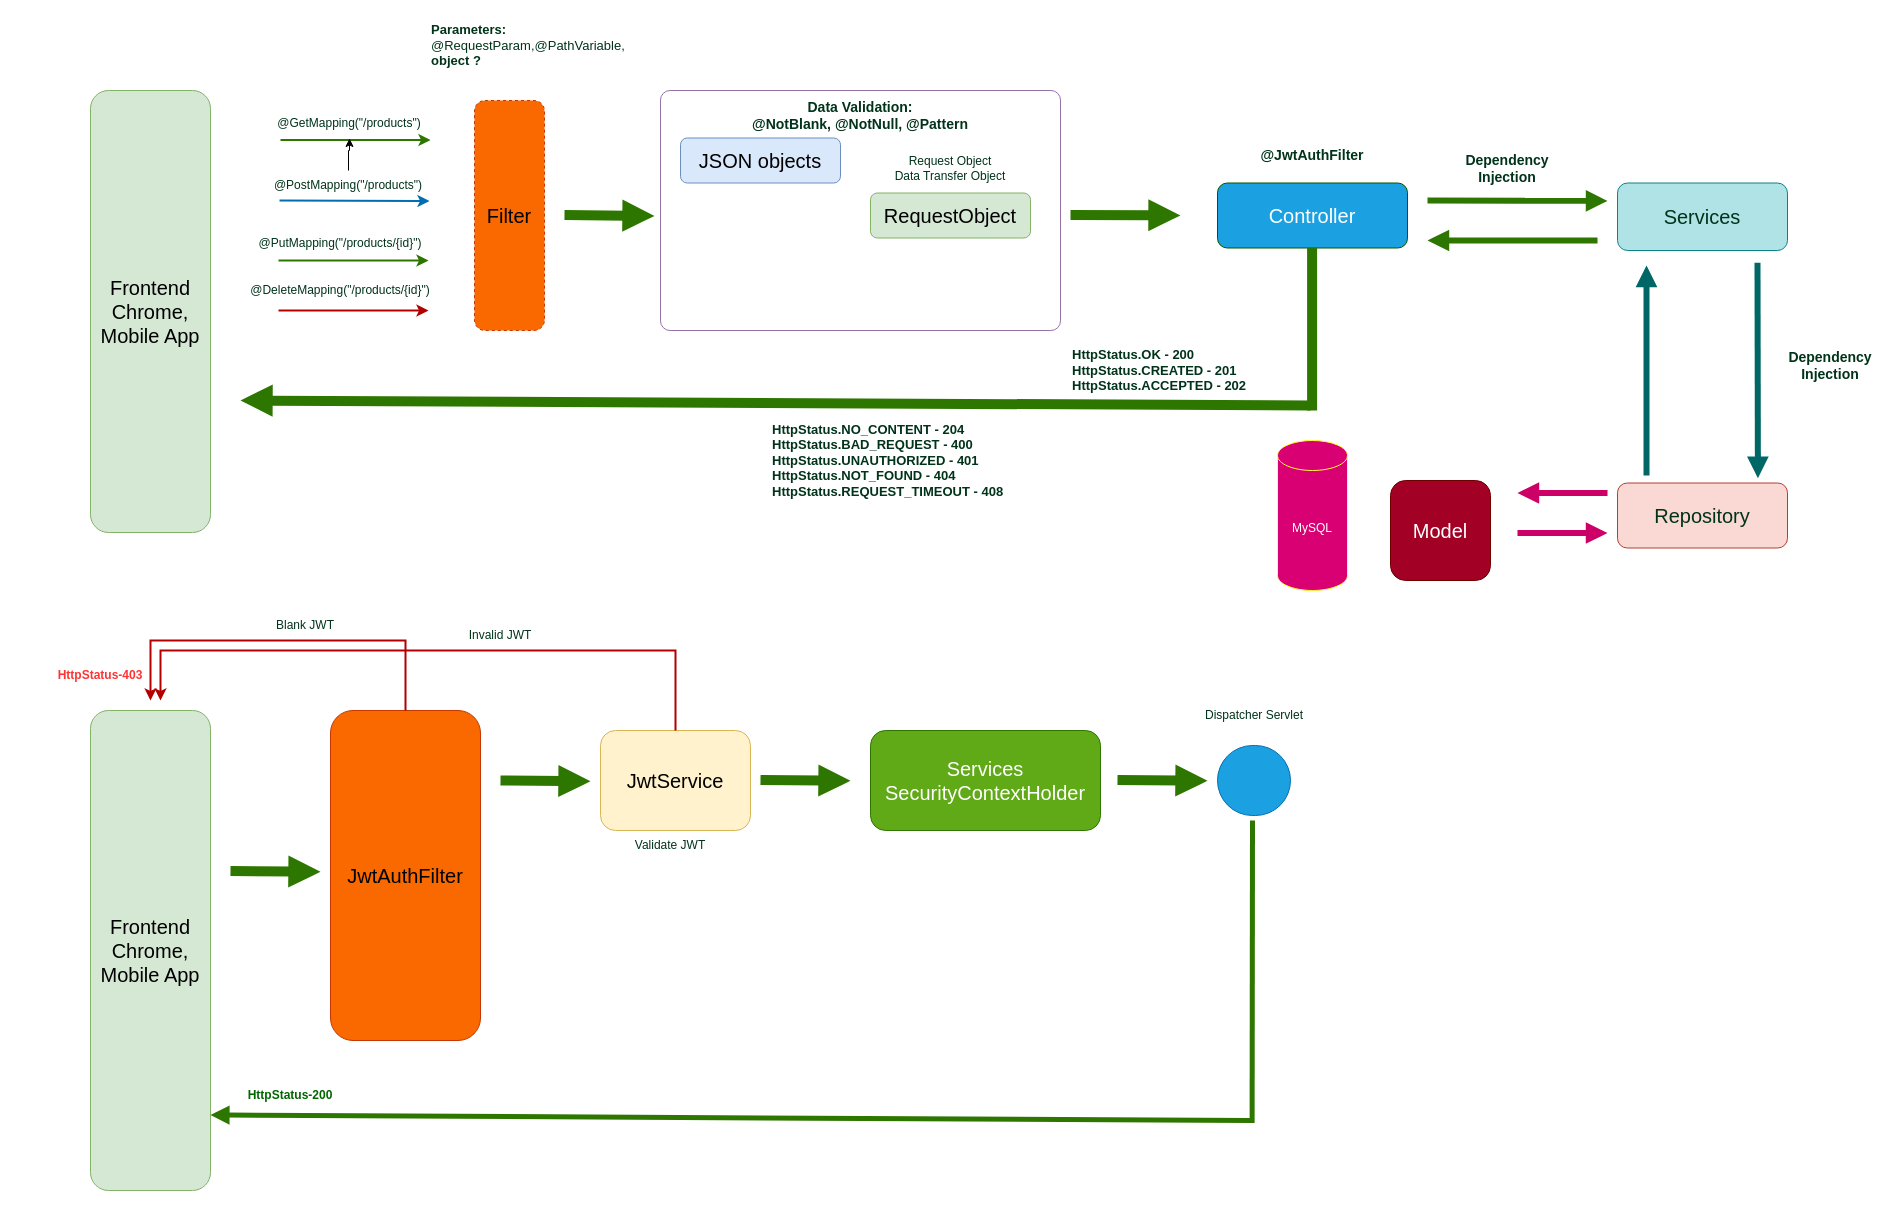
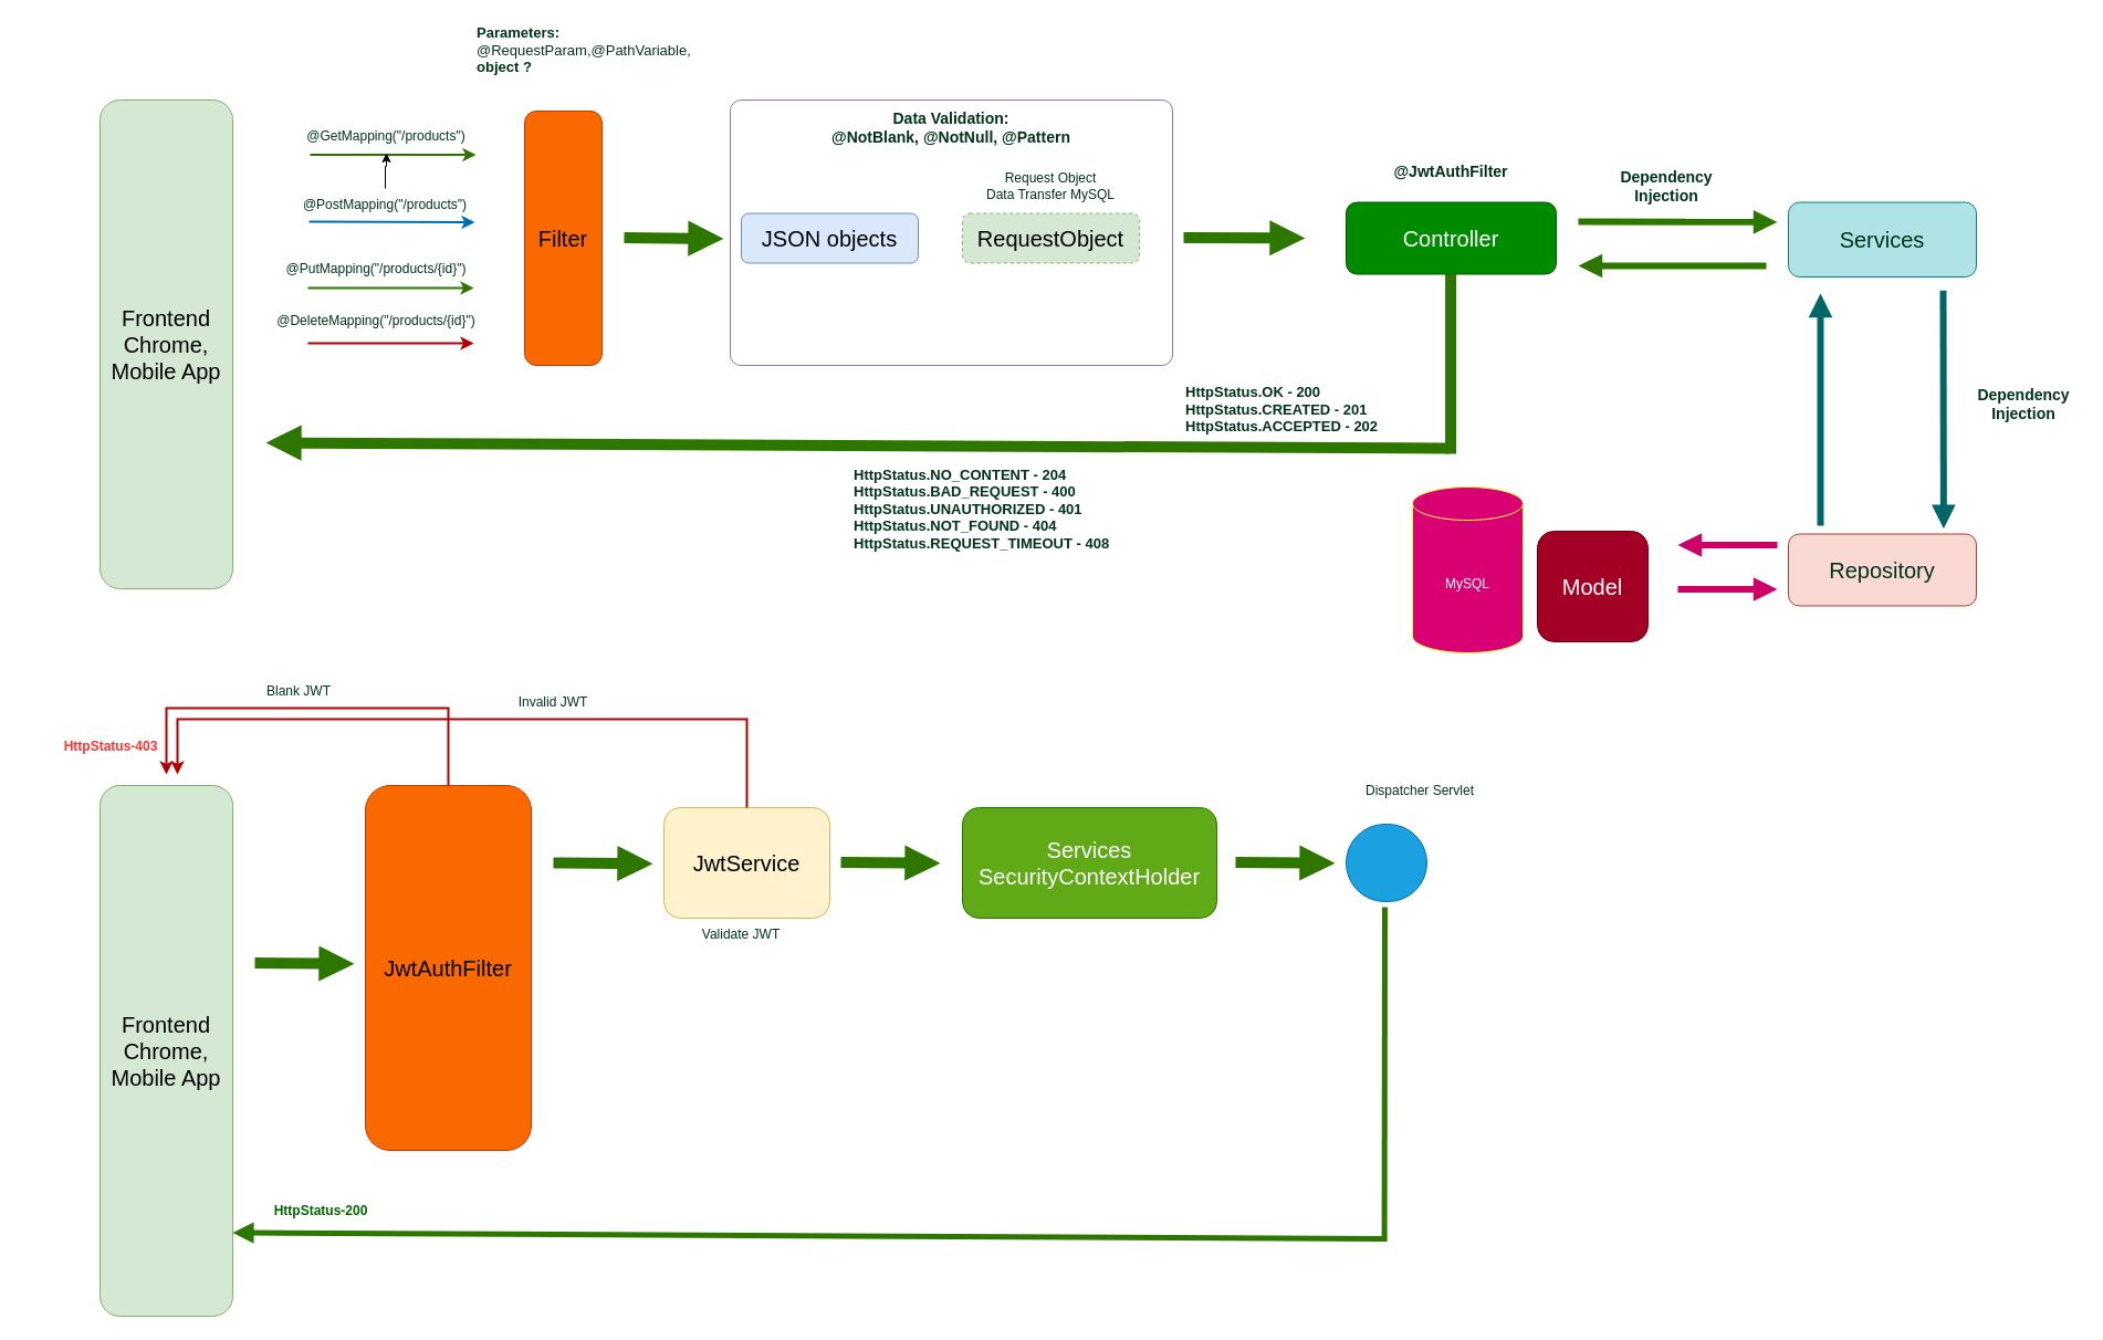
- <mxCell id="30" value="&lt;font style=&quot;font-size: 20px;&quot;&gt;JSON objects&lt;/font&gt;" style="rounded=1;whiteSpace=wrap;html=1;fillColor=#dae8fc;strokeColor=#6c8ebf;" vertex="1" parent="1"><mxGeometry x="680" y="137.5" width="160" height="45" as="geometry" /></mxCell>
+ <mxCell id="30" value="&lt;font style=&quot;font-size: 20px;&quot;&gt;JSON objects&lt;/font&gt;" style="rounded=1;whiteSpace=wrap;html=1;fillColor=#dae8fc;strokeColor=#6c8ebf;" vertex="1" parent="1"><mxGeometry x="670" y="192.5" width="160" height="45" as="geometry" /></mxCell>
- <mxCell id="29" value="&lt;font color=&quot;#00331a&quot;&gt;Request Object&lt;br&gt;Data Transfer Object&lt;br&gt;&lt;/font&gt;" style="rounded=1;whiteSpace=wrap;html=1;fillColor=none;fontColor=#ffffff;strokeColor=none;" vertex="1" parent="1"><mxGeometry x="870" y="152.5" width="160" height="30" as="geometry" /></mxCell>
+ <mxCell id="29" value="&lt;font color=&quot;#00331a&quot;&gt;Request Object&lt;br&gt;Data Transfer MySQL&lt;br&gt;&lt;/font&gt;" style="rounded=1;whiteSpace=wrap;html=1;fillColor=none;fontColor=#ffffff;strokeColor=none;" vertex="1" parent="1"><mxGeometry x="870" y="152.5" width="160" height="30" as="geometry" /></mxCell>
- <mxCell id="13" value="&lt;font style=&quot;font-size: 20px;&quot;&gt;Filter&lt;/font&gt;" style="rounded=1;whiteSpace=wrap;html=1;fillColor=#fa6800;fontColor=default;strokeColor=#C73500;dashed=1;" vertex="1" parent="1"><mxGeometry x="474" y="100" width="70" height="230" as="geometry" /></mxCell>
+ <mxCell id="13" value="&lt;font style=&quot;font-size: 20px;&quot;&gt;Filter&lt;/font&gt;" style="rounded=1;whiteSpace=wrap;html=1;fillColor=#fa6800;fontColor=default;strokeColor=#C73500;" vertex="1" parent="1"><mxGeometry x="474" y="100" width="70" height="230" as="geometry" /></mxCell>
- <mxCell id="31" value="&lt;font style=&quot;font-size: 20px;&quot;&gt;RequestObject&lt;/font&gt;" style="rounded=1;whiteSpace=wrap;html=1;fillColor=#d5e8d4;strokeColor=#82b366;" vertex="1" parent="1"><mxGeometry x="870" y="192.5" width="160" height="45" as="geometry" /></mxCell>
+ <mxCell id="31" value="&lt;font style=&quot;font-size: 20px;&quot;&gt;RequestObject&lt;/font&gt;" style="rounded=1;whiteSpace=wrap;html=1;fillColor=#d5e8d4;strokeColor=#82b366;dashed=1;" vertex="1" parent="1"><mxGeometry x="870" y="192.5" width="160" height="45" as="geometry" /></mxCell>
- <mxCell id="3" value="&lt;font style=&quot;font-size: 20px;&quot;&gt;Controller&lt;/font&gt;" style="rounded=1;whiteSpace=wrap;html=1;fillColor=#1ba1e2;fontColor=#ffffff;strokeColor=#005700;" vertex="1" parent="1"><mxGeometry x="1217" y="182.5" width="190" height="65" as="geometry" /></mxCell>
+ <mxCell id="3" value="&lt;font style=&quot;font-size: 20px;&quot;&gt;Controller&lt;/font&gt;" style="rounded=1;whiteSpace=wrap;html=1;fillColor=#008a00;fontColor=#ffffff;strokeColor=#005700;" vertex="1" parent="1"><mxGeometry x="1217" y="182.5" width="190" height="65" as="geometry" /></mxCell>
- <mxCell id="2" value="MySQL" style="shape=cylinder3;whiteSpace=wrap;html=1;boundedLbl=1;backgroundOutline=1;size=15;strokeColor=#FFFF33;fontColor=#ffffff;fillColor=#d80073;" vertex="1" parent="1"><mxGeometry x="1277" y="440" width="70" height="150" as="geometry" /></mxCell>
+ <mxCell id="2" value="MySQL" style="shape=cylinder3;whiteSpace=wrap;html=1;boundedLbl=1;backgroundOutline=1;size=15;strokeColor=#FFFF33;fontColor=#ffffff;fillColor=#d80073;" vertex="1" parent="1"><mxGeometry x="1277" y="440" width="100" height="150" as="geometry" /></mxCell>
- <mxCell id="39" value="&lt;font color=&quot;#00331a&quot;&gt;Blank JWT&lt;/font&gt;" style="rounded=1;whiteSpace=wrap;html=1;fillColor=none;fontColor=#ffffff;strokeColor=none;" vertex="1" parent="1"><mxGeometry x="225" y="610" width="160" height="30" as="geometry" /></mxCell>
+ <mxCell id="39" value="&lt;font color=&quot;#00331a&quot;&gt;Blank JWT&lt;/font&gt;" style="rounded=1;whiteSpace=wrap;html=1;fillColor=none;fontColor=#ffffff;strokeColor=none;" vertex="1" parent="1"><mxGeometry x="190" y="610" width="160" height="30" as="geometry" /></mxCell>
- <mxCell id="50" value="&lt;font color=&quot;#00331a&quot;&gt;Dispatcher Servlet&lt;/font&gt;" style="rounded=1;whiteSpace=wrap;html=1;fillColor=none;fontColor=#ffffff;strokeColor=none;" vertex="1" parent="1"><mxGeometry x="1173.5" y="700" width="160" height="30" as="geometry" /></mxCell>
+ <mxCell id="50" value="&lt;font color=&quot;#00331a&quot;&gt;Dispatcher Servlet&lt;/font&gt;" style="rounded=1;whiteSpace=wrap;html=1;fillColor=none;fontColor=#ffffff;strokeColor=none;" vertex="1" parent="1"><mxGeometry x="1203.5" y="700" width="160" height="30" as="geometry" /></mxCell>
